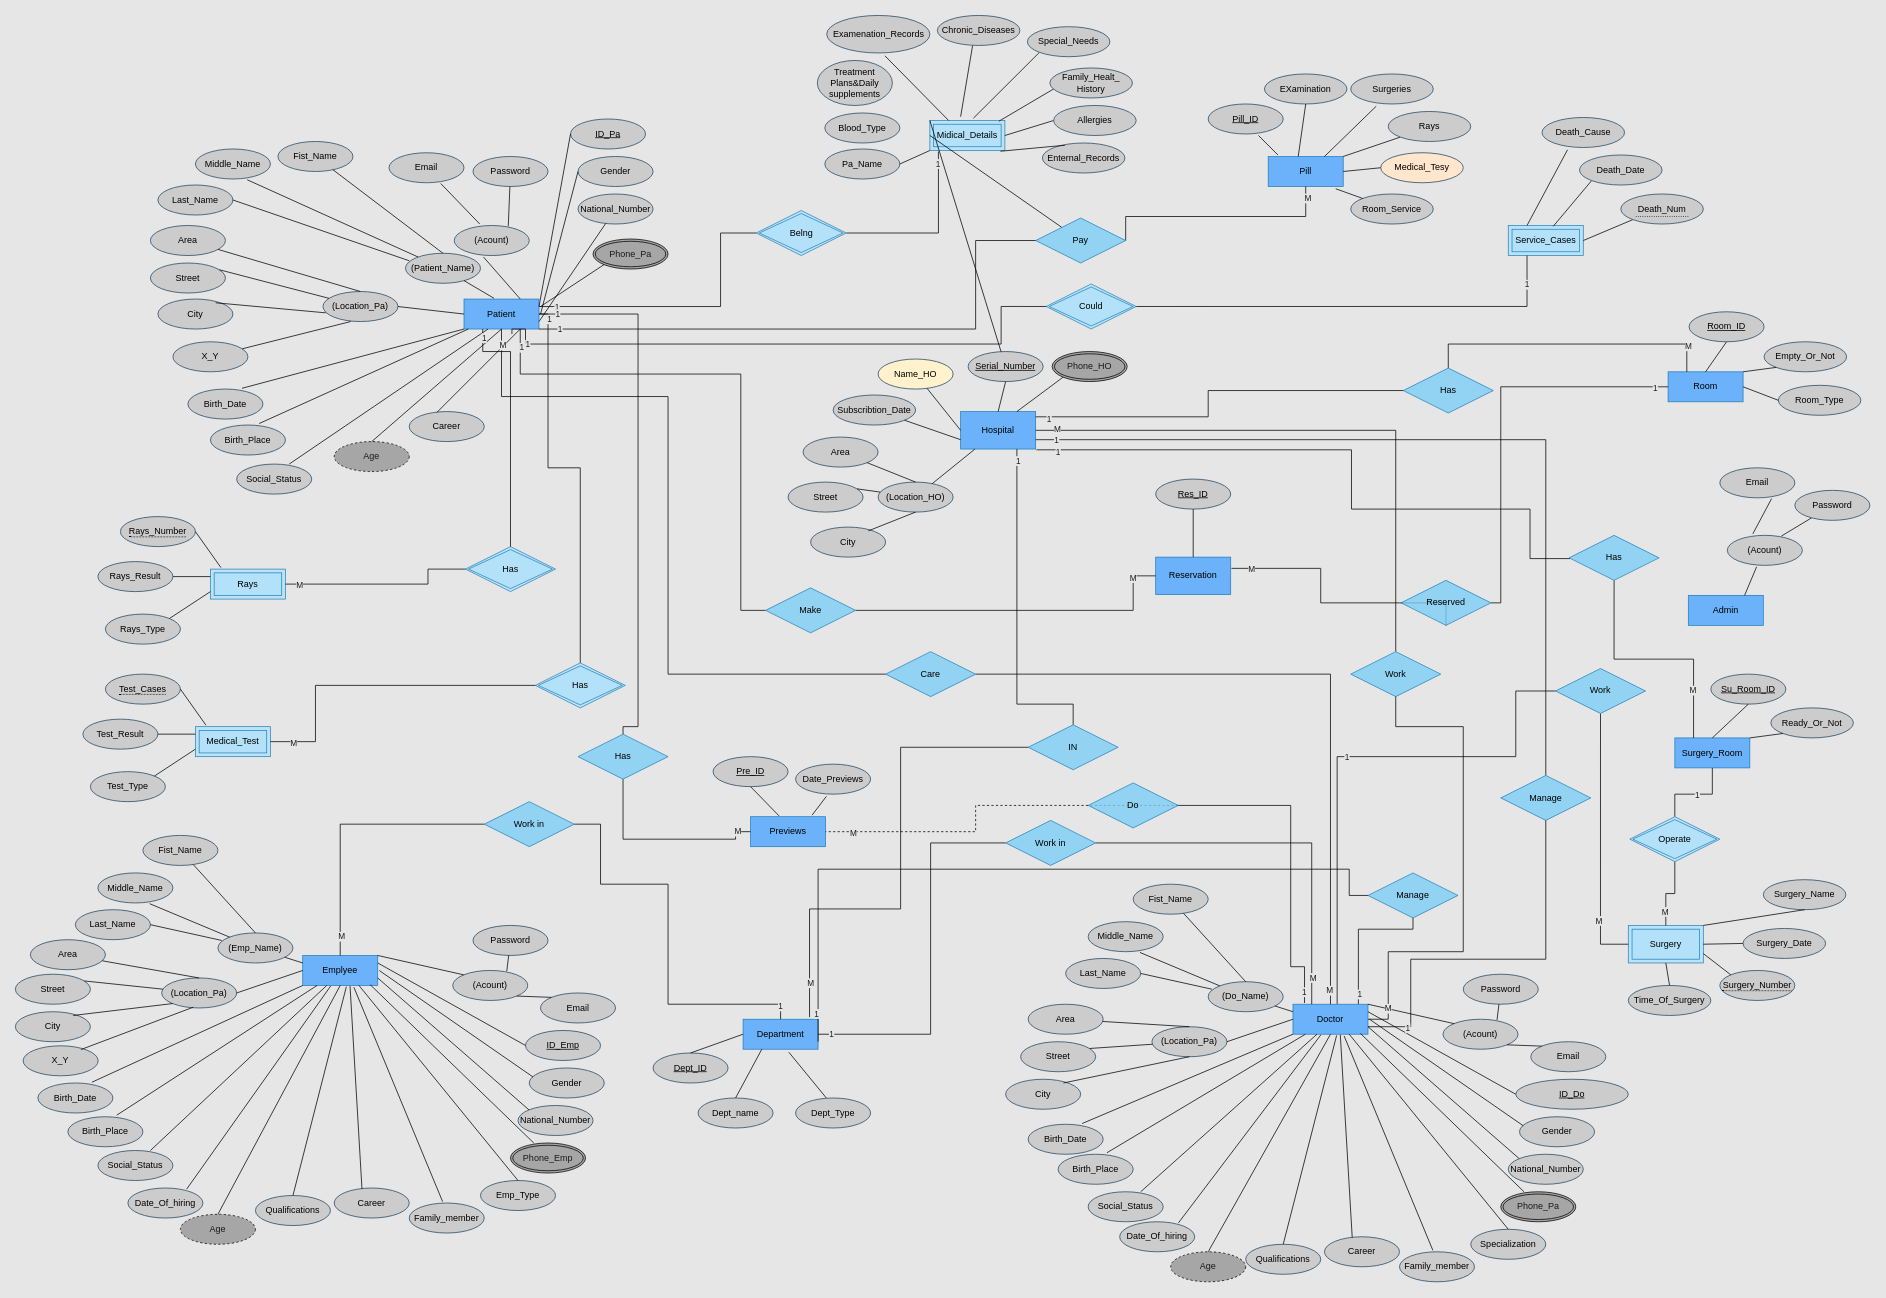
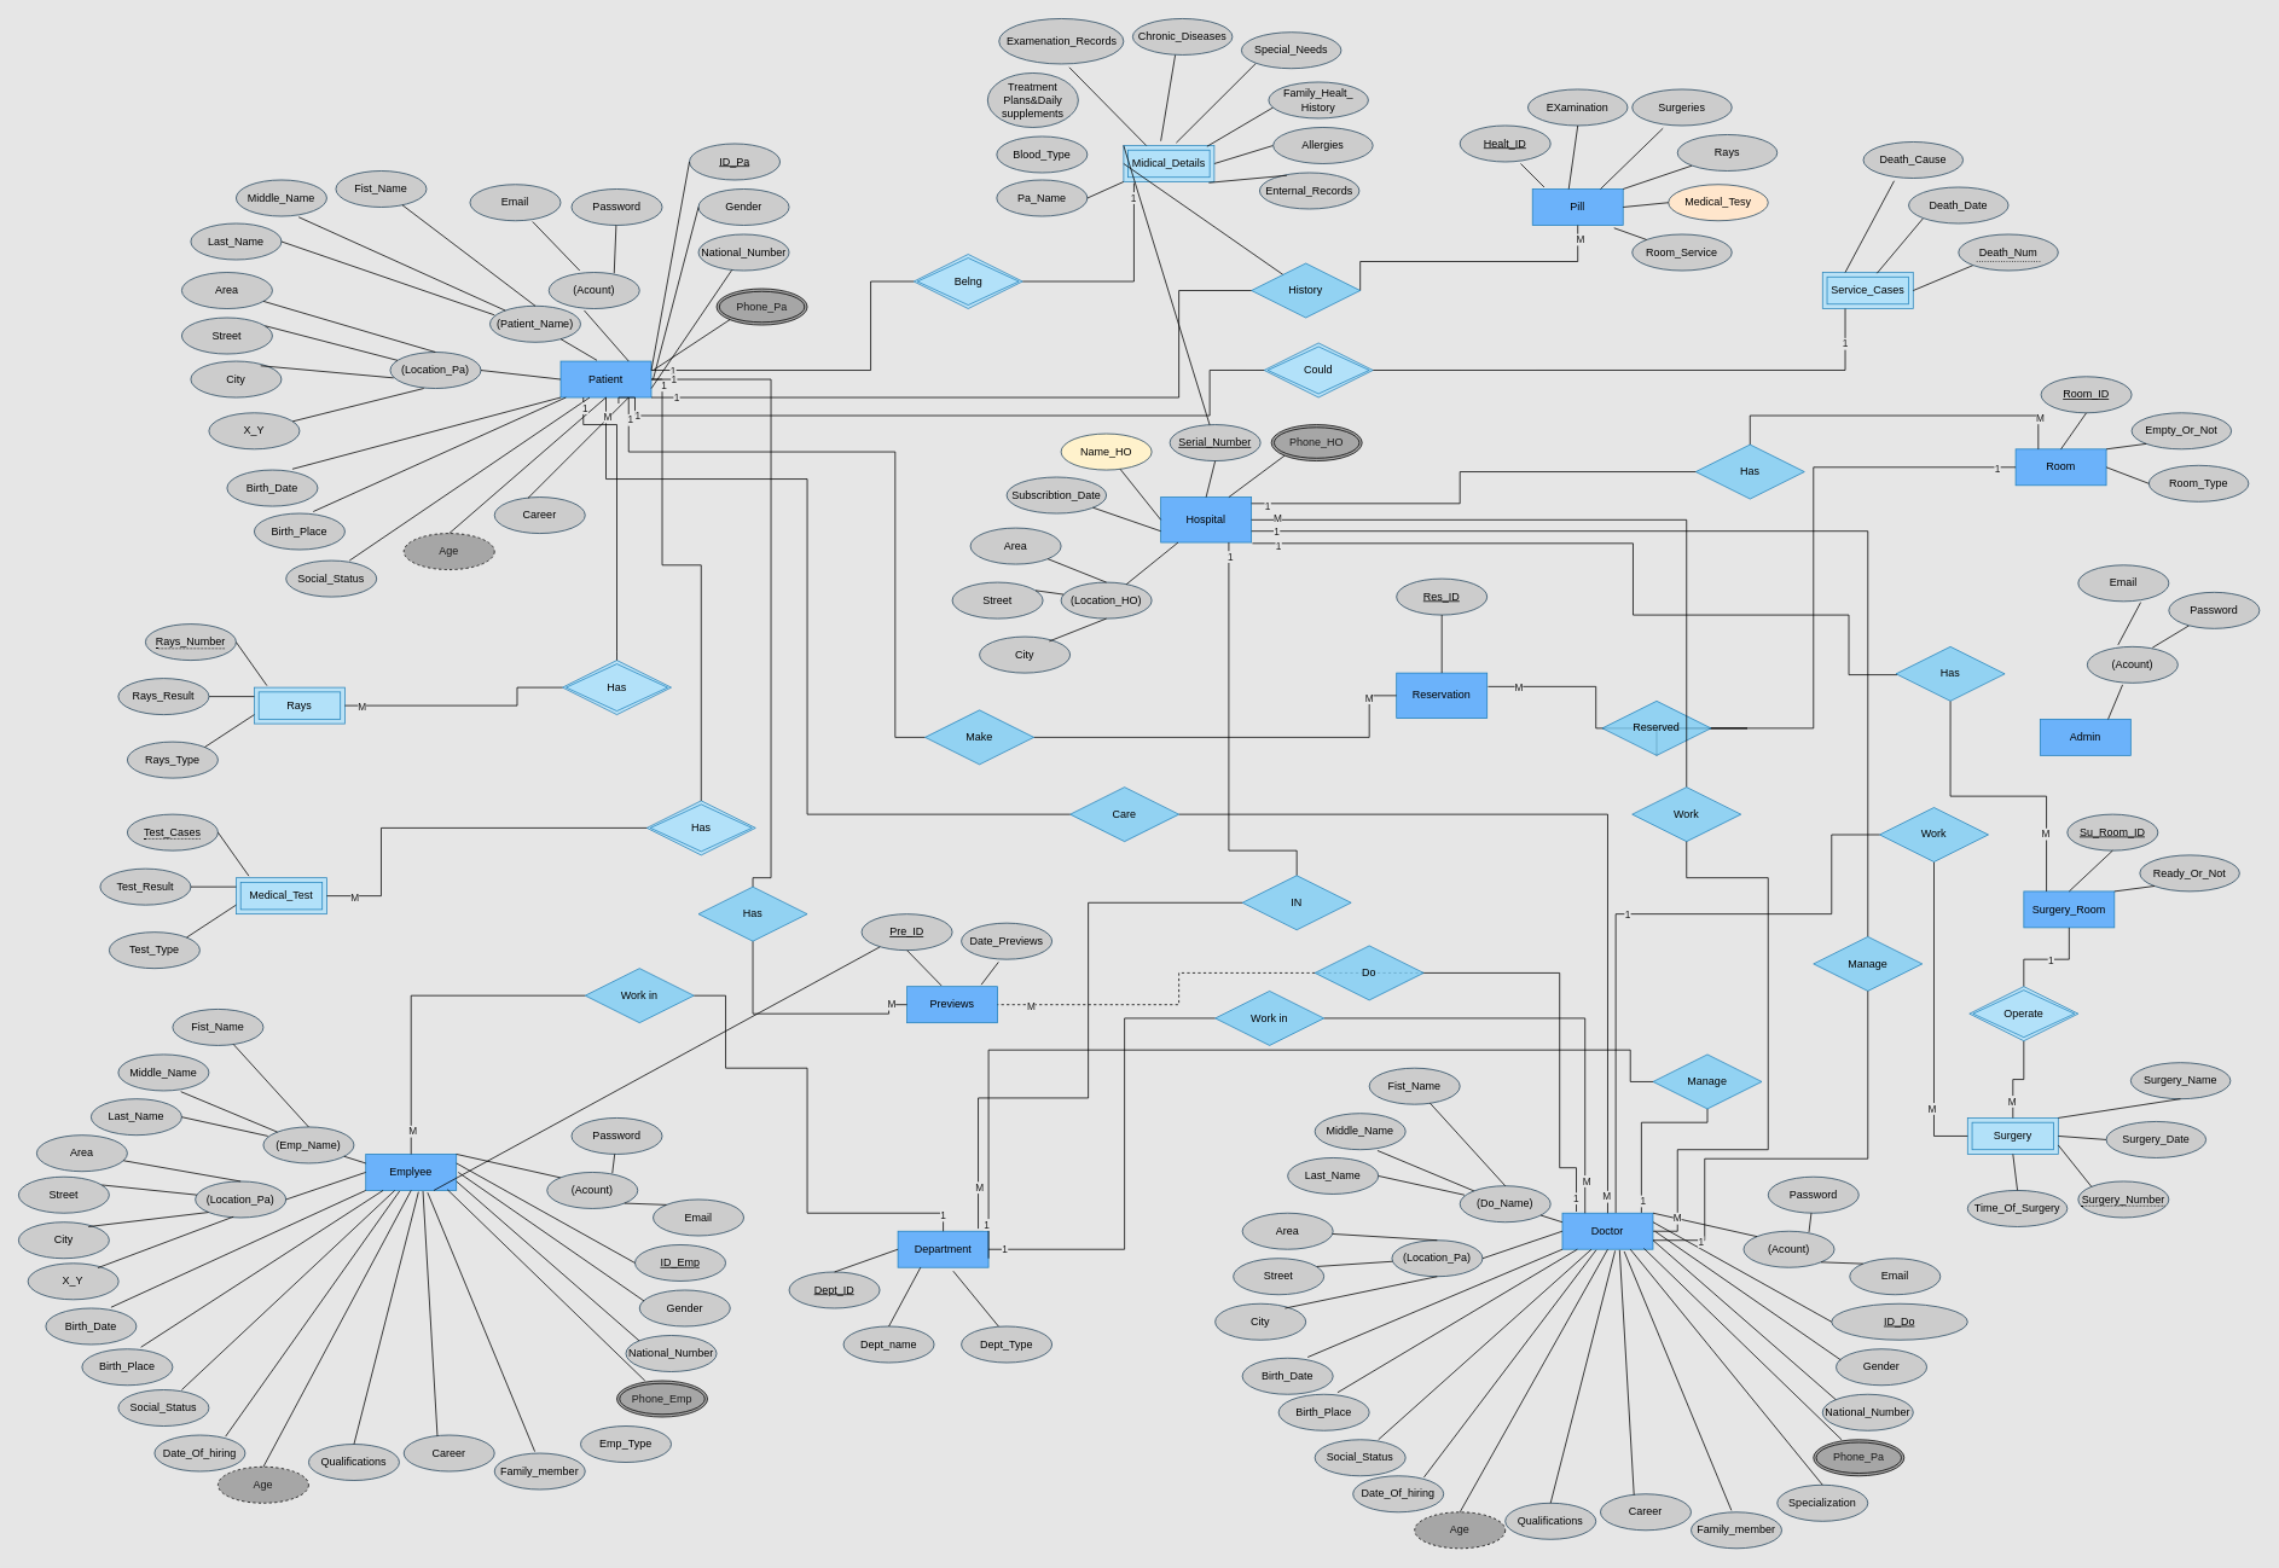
- <mxCell id="86" value="Pill_ID" style="ellipse;whiteSpace=wrap;html=1;align=center;fillColor=#CCCCCC;strokeColor=#23445d;fontColor=rgb(0, 0, 0);fontStyle=4" parent="1" vertex="1"><mxGeometry x="1610" y="138" width="100" height="40" as="geometry" /></mxCell>
+ <mxCell id="86" value="Healt_ID" style="ellipse;whiteSpace=wrap;html=1;align=center;fillColor=#CCCCCC;strokeColor=#23445d;fontColor=rgb(0, 0, 0);fontStyle=4" parent="1" vertex="1"><mxGeometry x="1610" y="138" width="100" height="40" as="geometry" /></mxCell>
- <mxCell id="251" value="Pay" style="shape=rhombus;perimeter=rhombusPerimeter;whiteSpace=wrap;html=1;align=center;fillColor=#7ECEF6;strokeColor=#006EAF;fontColor=#000000;gradientDirection=north;opacity=80;" parent="1" vertex="1"><mxGeometry x="1380" y="290" width="120" height="60" as="geometry" /></mxCell>
+ <mxCell id="251" value="History" style="shape=rhombus;perimeter=rhombusPerimeter;whiteSpace=wrap;html=1;align=center;fillColor=#7ECEF6;strokeColor=#006EAF;fontColor=#000000;gradientDirection=north;opacity=80;" parent="1" vertex="1"><mxGeometry x="1380" y="290" width="120" height="60" as="geometry" /></mxCell>
- <mxCell id="282" value="Reserved" style="shape=rhombus;perimeter=rhombusPerimeter;whiteSpace=wrap;html=1;align=center;fillColor=#7ECEF6;strokeColor=#006EAF;fontColor=#000000;gradientDirection=north;opacity=80;" parent="1" vertex="1"><mxGeometry x="1867" y="773" width="120" height="60" as="geometry" /></mxCell>
+ <mxCell id="282" value="Reserved" style="shape=rhombus;perimeter=rhombusPerimeter;whiteSpace=wrap;html=1;align=center;fillColor=#7ECEF6;strokeColor=#006EAF;fontColor=#000000;gradientDirection=north;opacity=80;" parent="1" vertex="1"><mxGeometry x="1767" y="773" width="120" height="60" as="geometry" /></mxCell>
- <mxCell id="71" value="Surgery" style="shape=ext;margin=3;double=1;whiteSpace=wrap;html=1;align=center;fontColor=#000000;strokeColor=#006EAF;fillColor=#B1E2FB;gradientDirection=north;opacity=80;" parent="1" vertex="1"><mxGeometry x="2170" y="1233" width="100" height="50" as="geometry" /></mxCell>
+ <mxCell id="71" value="Surgery" style="shape=ext;margin=3;double=1;whiteSpace=wrap;html=1;align=center;fontColor=#000000;strokeColor=#006EAF;fillColor=#B1E2FB;gradientDirection=north;opacity=80;" parent="1" vertex="1"><mxGeometry x="2170" y="1233" width="100" height="40" as="geometry" /></mxCell>
- <mxCell id="100" value="&lt;span style=&quot;border-bottom: 1px dotted&quot;&gt;Surgery_Number&lt;/span&gt;" style="ellipse;whiteSpace=wrap;html=1;align=center;fillColor=#CCCCCC;strokeColor=#23445d;fontColor=rgb(0, 0, 0);" parent="1" vertex="1"><mxGeometry x="2292" y="1293" width="100" height="40" as="geometry" /></mxCell>
+ <mxCell id="100" value="&lt;span style=&quot;border-bottom: 1px dotted&quot;&gt;Surgery_Number&lt;/span&gt;" style="ellipse;whiteSpace=wrap;html=1;align=center;fillColor=#CCCCCC;strokeColor=#23445d;fontColor=rgb(0, 0, 0);" parent="1" vertex="1"><mxGeometry x="2292" y="1303" width="100" height="40" as="geometry" /></mxCell>
- <mxCell id="195" value="" style="endArrow=none;html=1;rounded=0;entryX=0.5;entryY=0;entryDx=0;entryDy=0;exitX=0.75;exitY=1;exitDx=0;exitDy=0;labelBackgroundColor=#182E3E;strokeColor=#000000;fontColor=#FFFFFF;" parent="1" source="153" target="194" edge="1"><mxGeometry relative="1" as="geometry"><mxPoint x="510" y="1373" as="sourcePoint" /><mxPoint x="651" y="1533" as="targetPoint" /></mxGeometry></mxCell>
+ <mxCell id="195" value="" style="endArrow=none;html=1;rounded=0;exitX=0.75;exitY=1;exitDx=0;exitDy=0;labelBackgroundColor=#182E3E;strokeColor=#000000;fontColor=#FFFFFF;" parent="1" source="153" target="224" edge="1"><mxGeometry relative="1" as="geometry"><mxPoint x="510" y="1373" as="sourcePoint" /><mxPoint x="651" y="1533" as="targetPoint" /></mxGeometry></mxCell>
